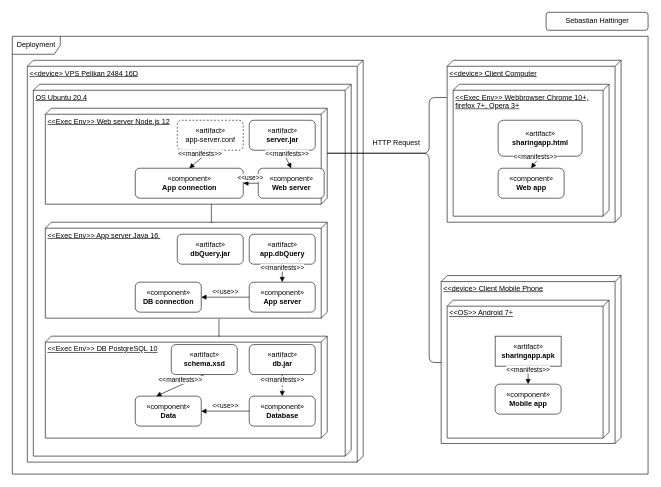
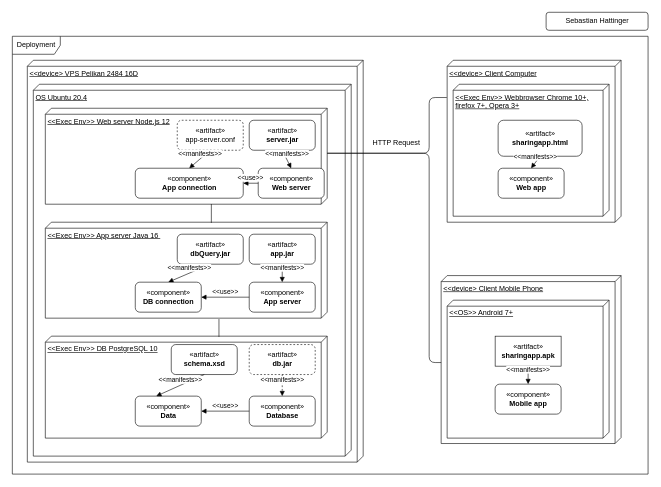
- <mxCell id="13" value="«artifact»&lt;br&gt;&lt;b&gt;app.dbQuery&lt;/b&gt;" style="html=1;rounded=1;" vertex="1" parent="1"><mxGeometry x="415" y="390" width="110" height="50" as="geometry" /></mxCell>
+ <mxCell id="13" value="«artifact»&lt;br&gt;&lt;b&gt;app.jar&lt;/b&gt;" style="html=1;rounded=1;" vertex="1" parent="1"><mxGeometry x="415" y="390" width="110" height="50" as="geometry" /></mxCell>
+ <mxCell id="28" value="&amp;lt;&amp;lt;manifests&amp;gt;&amp;gt;" style="html=1;verticalAlign=bottom;endArrow=block;exitX=0.5;exitY=1;exitDx=0;exitDy=0;entryX=0.5;entryY=0;entryDx=0;entryDy=0;" edge="1" parent="1" source="23" target="29"><mxGeometry width="80" relative="1" as="geometry"><mxPoint x="490" y="270" as="sourcePoint" /><mxPoint x="490" y="300" as="targetPoint" /></mxGeometry></mxCell>
- <mxCell id="14" value="«artifact»&lt;br&gt;&lt;b&gt;db.jar&lt;/b&gt;" style="html=1;rounded=1;" vertex="1" parent="1"><mxGeometry x="415" y="574" width="110" height="50" as="geometry" /></mxCell>
+ <mxCell id="14" value="«artifact»&lt;br&gt;&lt;b&gt;db.jar&lt;/b&gt;" style="html=1;rounded=1;dashed=1;" vertex="1" parent="1"><mxGeometry x="415" y="574" width="110" height="50" as="geometry" /></mxCell>
